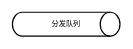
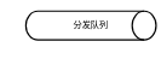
- <mxCell id="2" value="分发队列" style="strokeWidth=2;html=1;shape=mxgraph.flowchart.direct_data;whiteSpace=wrap;" vertex="1" parent="1"><mxGeometry x="20" y="20" width="180" height="40" as="geometry" /></mxCell>
+ <mxCell id="2" value="分发队列" style="strokeWidth=2;html=1;shape=mxgraph.flowchart.direct_data;whiteSpace=wrap;" vertex="1" parent="1"><mxGeometry x="35" y="15" width="180" height="40" as="geometry" /></mxCell>
